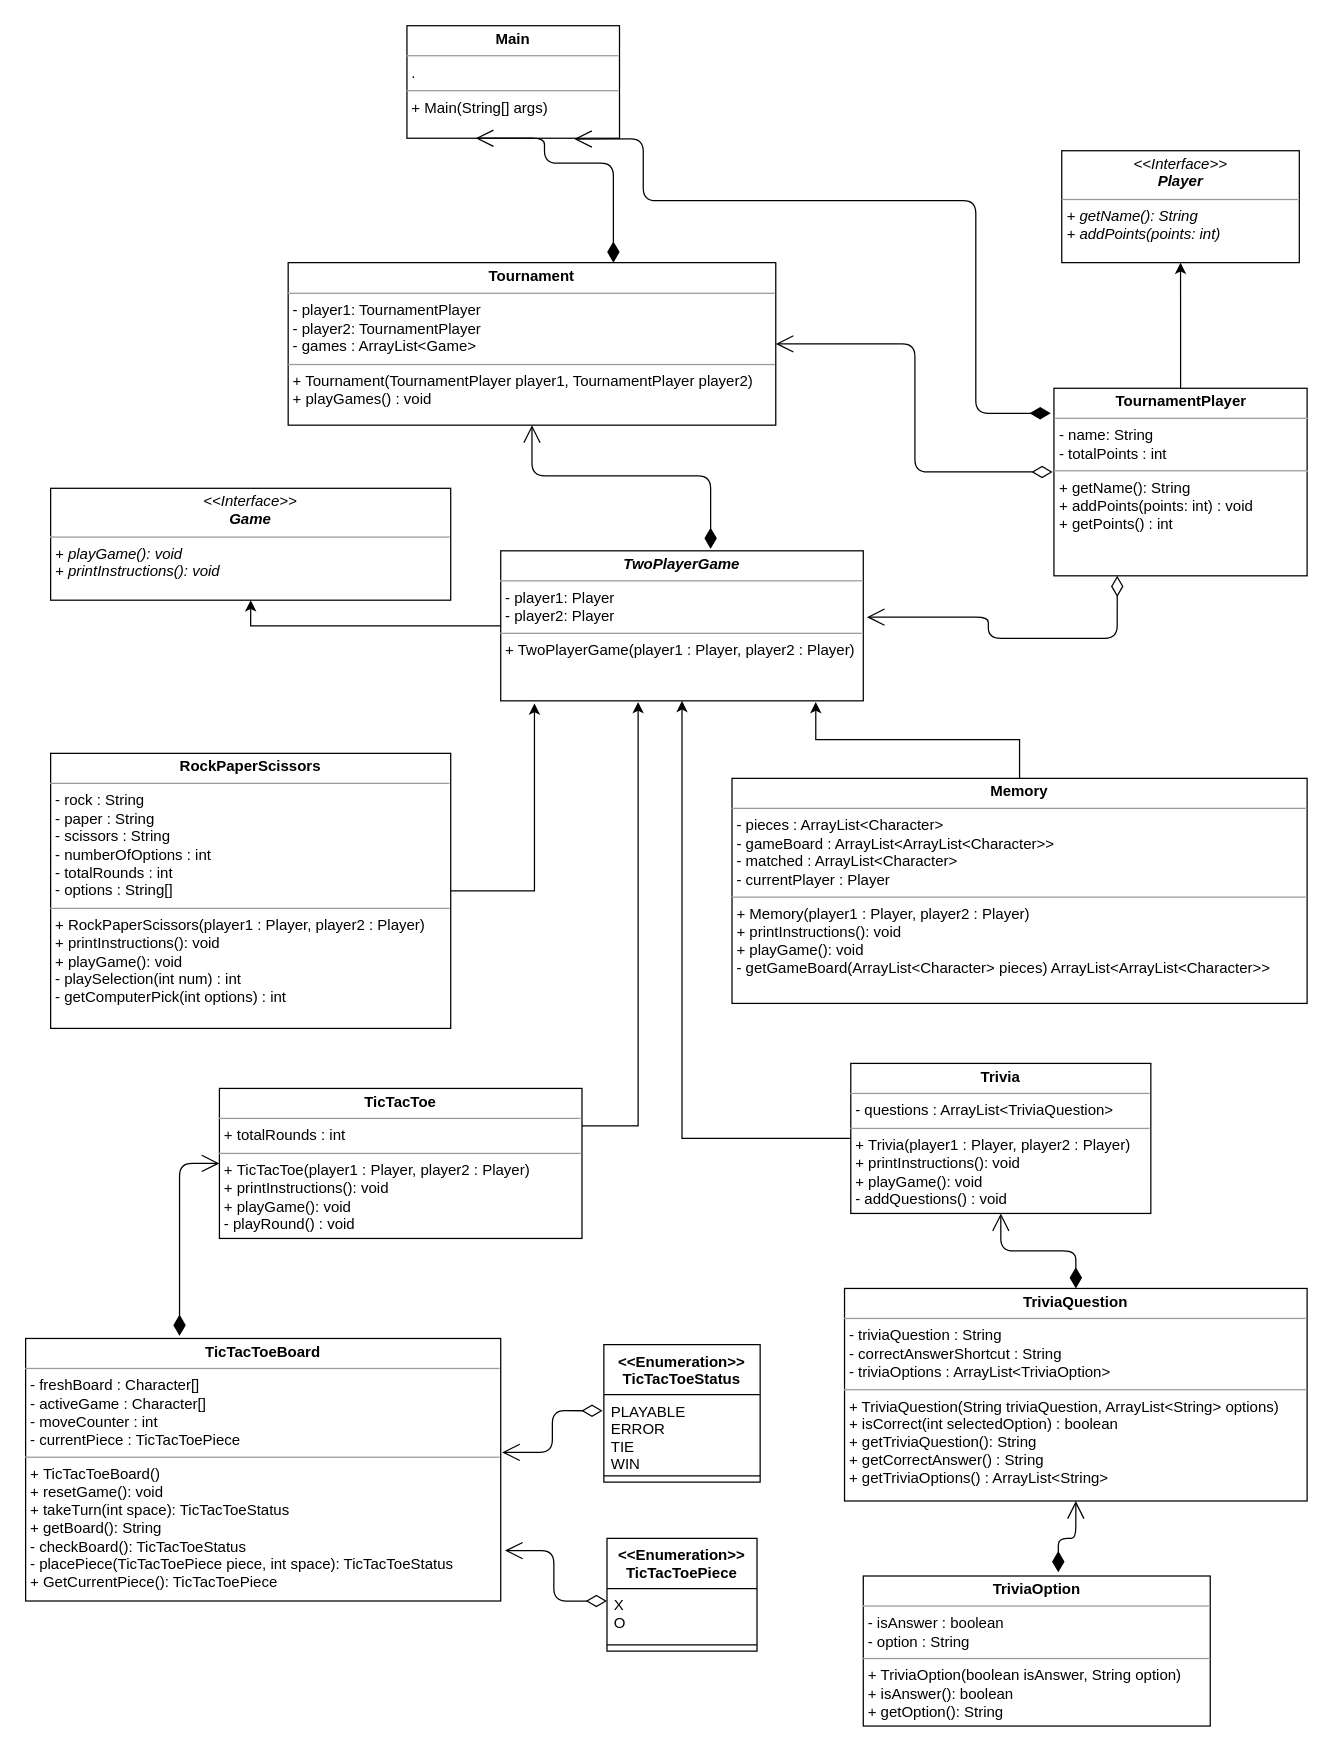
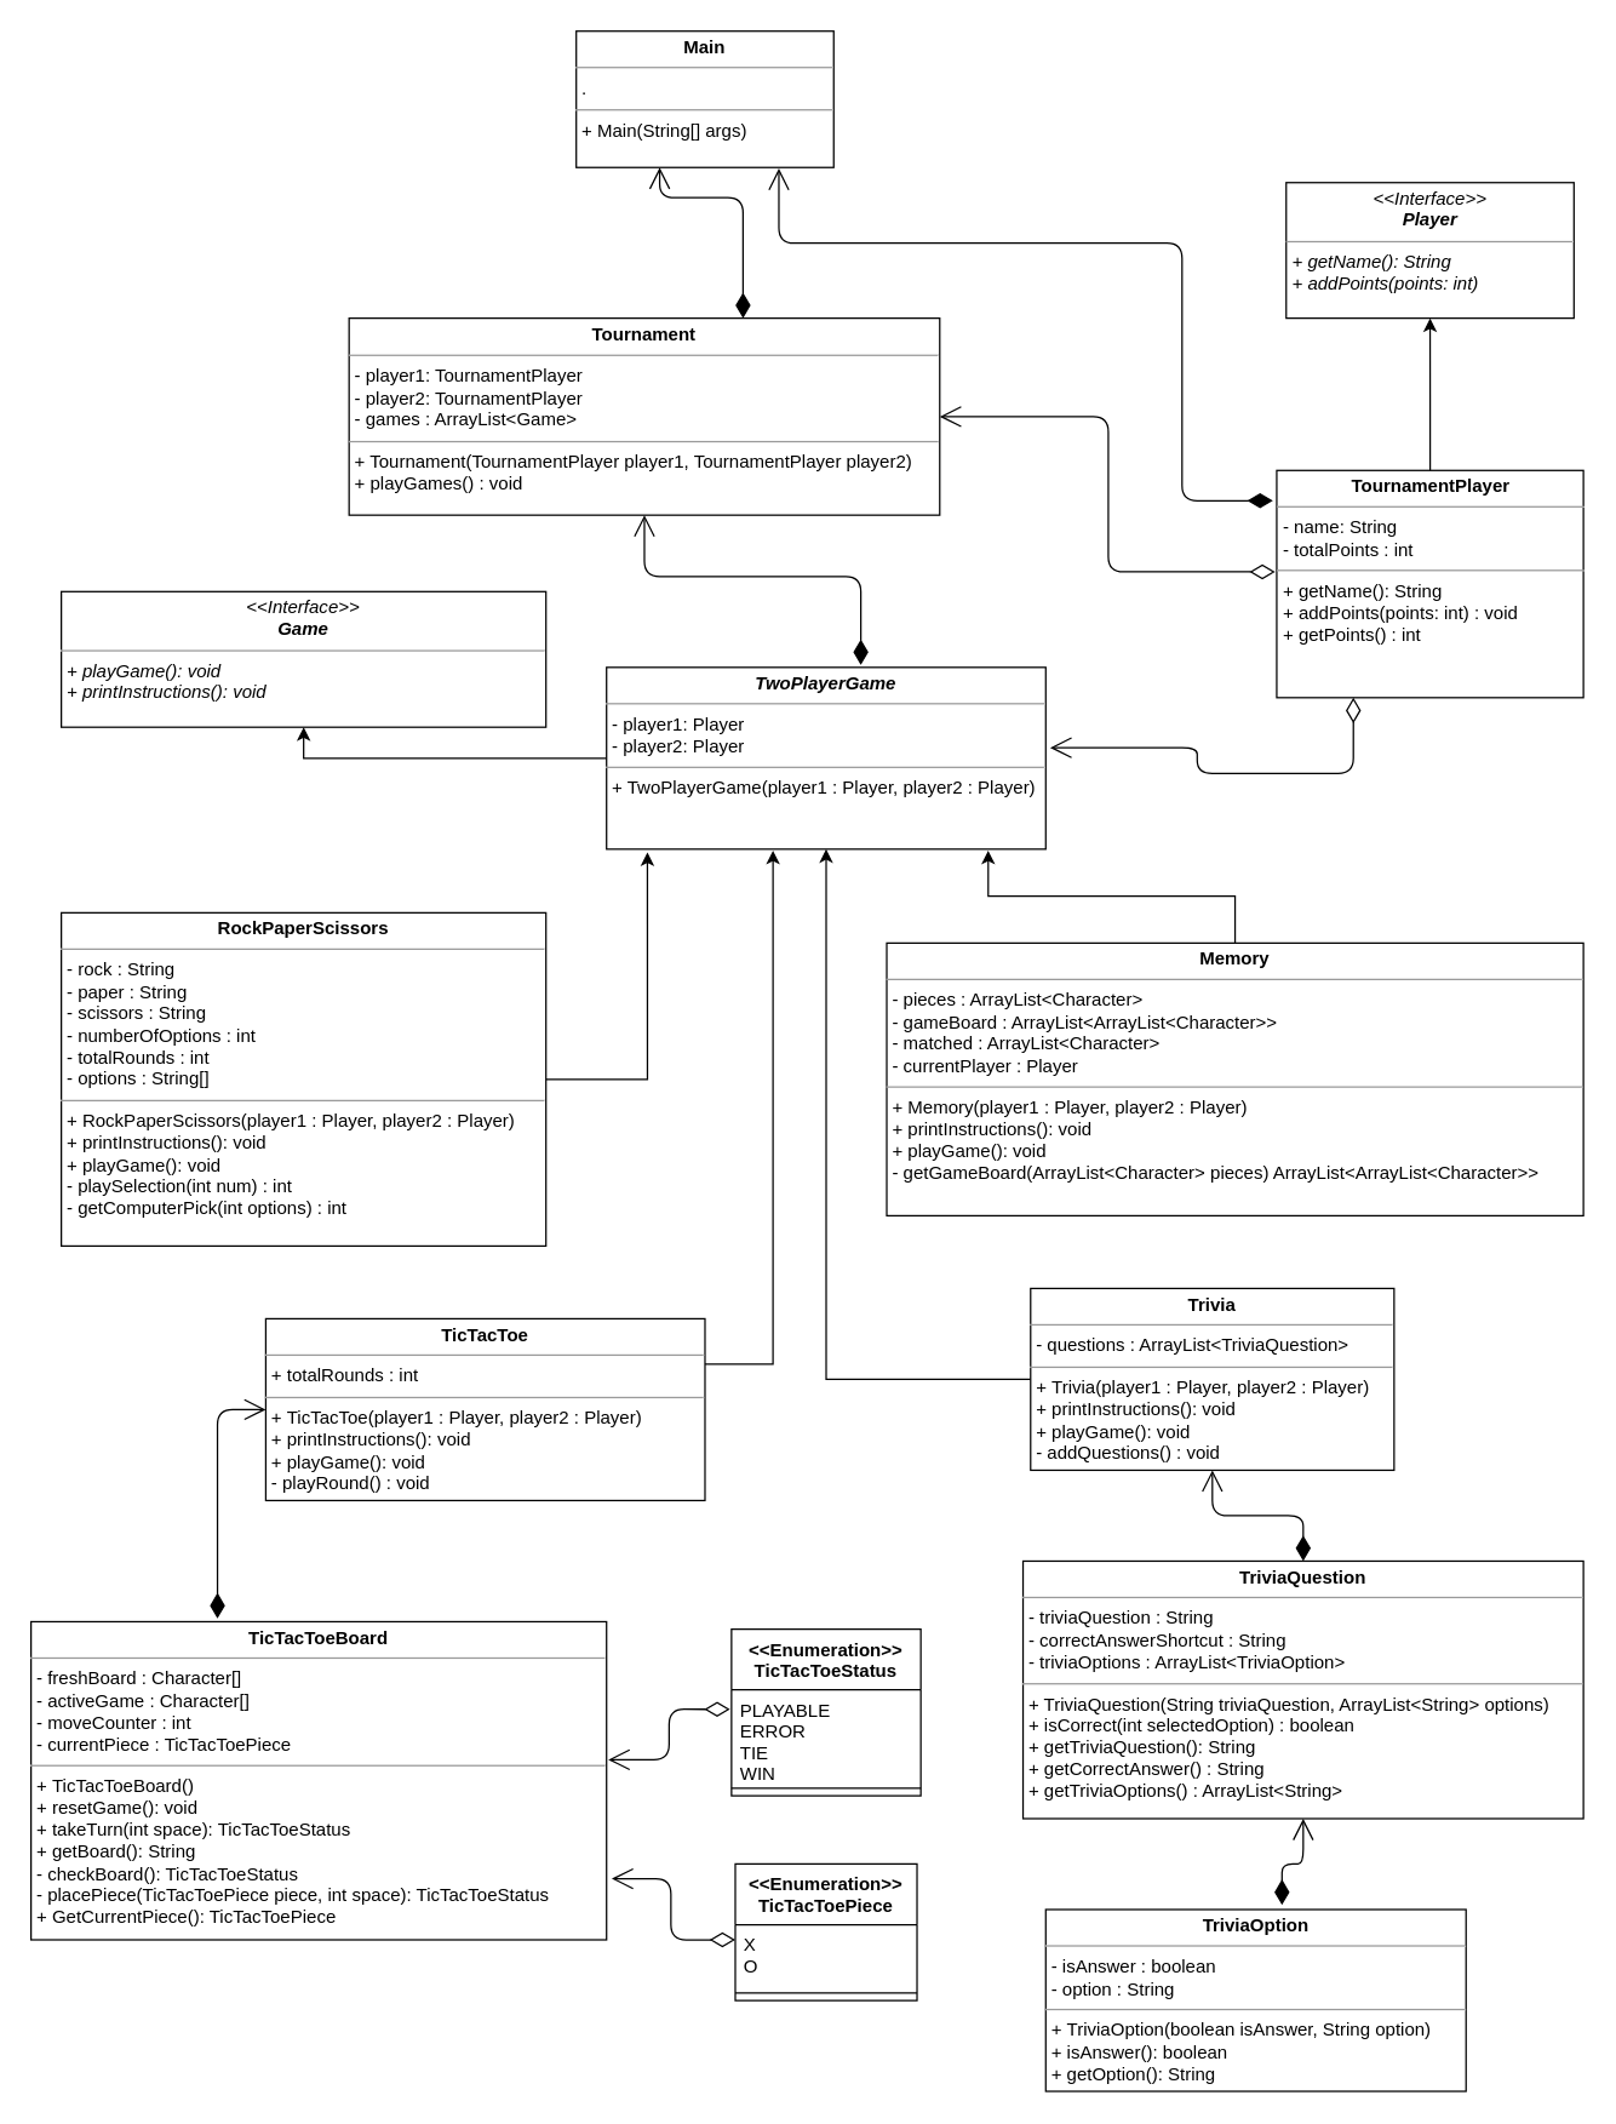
- <mxCell id="34" value="&lt;p style=&quot;margin: 0px ; margin-top: 4px ; text-align: center&quot;&gt;&lt;b&gt;Main&lt;/b&gt;&lt;/p&gt;&lt;hr size=&quot;1&quot;&gt;&lt;p style=&quot;margin: 0px ; margin-left: 4px&quot;&gt;&lt;span&gt;.&lt;/span&gt;&lt;br&gt;&lt;/p&gt;&lt;hr size=&quot;1&quot;&gt;&lt;p style=&quot;margin: 0px ; margin-left: 4px&quot;&gt;+ Main(String[] args)&lt;/p&gt;&lt;p style=&quot;margin: 0px ; margin-left: 4px&quot;&gt;&lt;br&gt;&lt;/p&gt;" style="verticalAlign=top;align=left;overflow=fill;fontSize=12;fontFamily=Helvetica;html=1;" vertex="1" parent="1"><mxGeometry x="325" y="20" width="170" height="90" as="geometry" /></mxCell>
+ <mxCell id="34" value="&lt;p style=&quot;margin: 0px ; margin-top: 4px ; text-align: center&quot;&gt;&lt;b&gt;Main&lt;/b&gt;&lt;/p&gt;&lt;hr size=&quot;1&quot;&gt;&lt;p style=&quot;margin: 0px ; margin-left: 4px&quot;&gt;&lt;span&gt;.&lt;/span&gt;&lt;br&gt;&lt;/p&gt;&lt;hr size=&quot;1&quot;&gt;&lt;p style=&quot;margin: 0px ; margin-left: 4px&quot;&gt;+ Main(String[] args)&lt;/p&gt;&lt;p style=&quot;margin: 0px ; margin-left: 4px&quot;&gt;&lt;br&gt;&lt;/p&gt;" style="verticalAlign=top;align=left;overflow=fill;fontSize=12;fontFamily=Helvetica;html=1;" vertex="1" parent="1"><mxGeometry x="380" y="20" width="170" height="90" as="geometry" /></mxCell>
